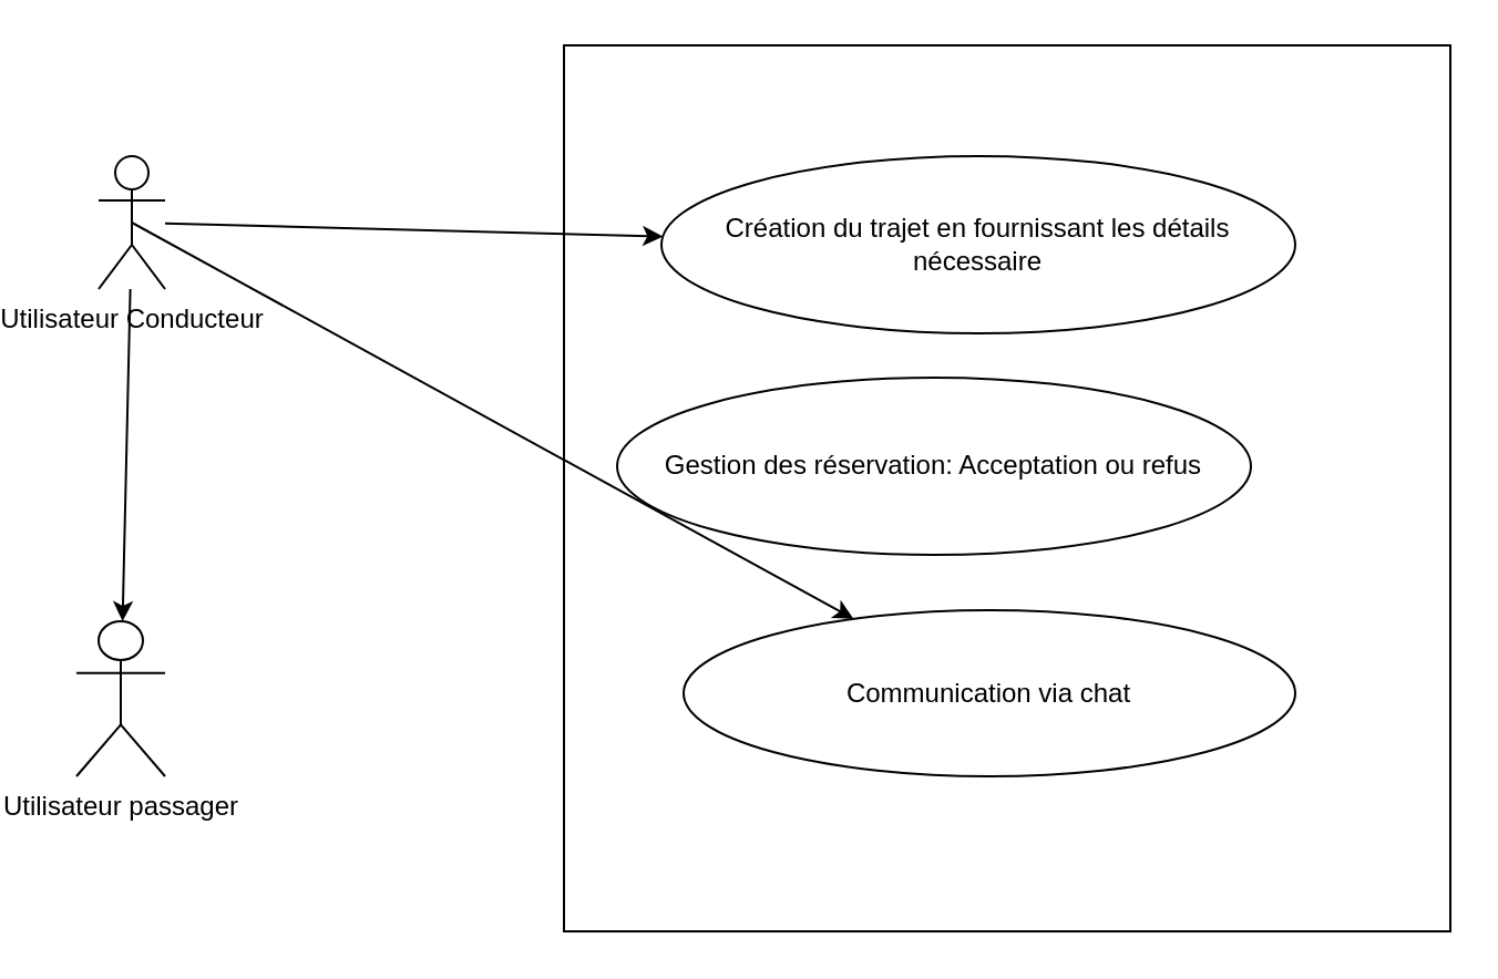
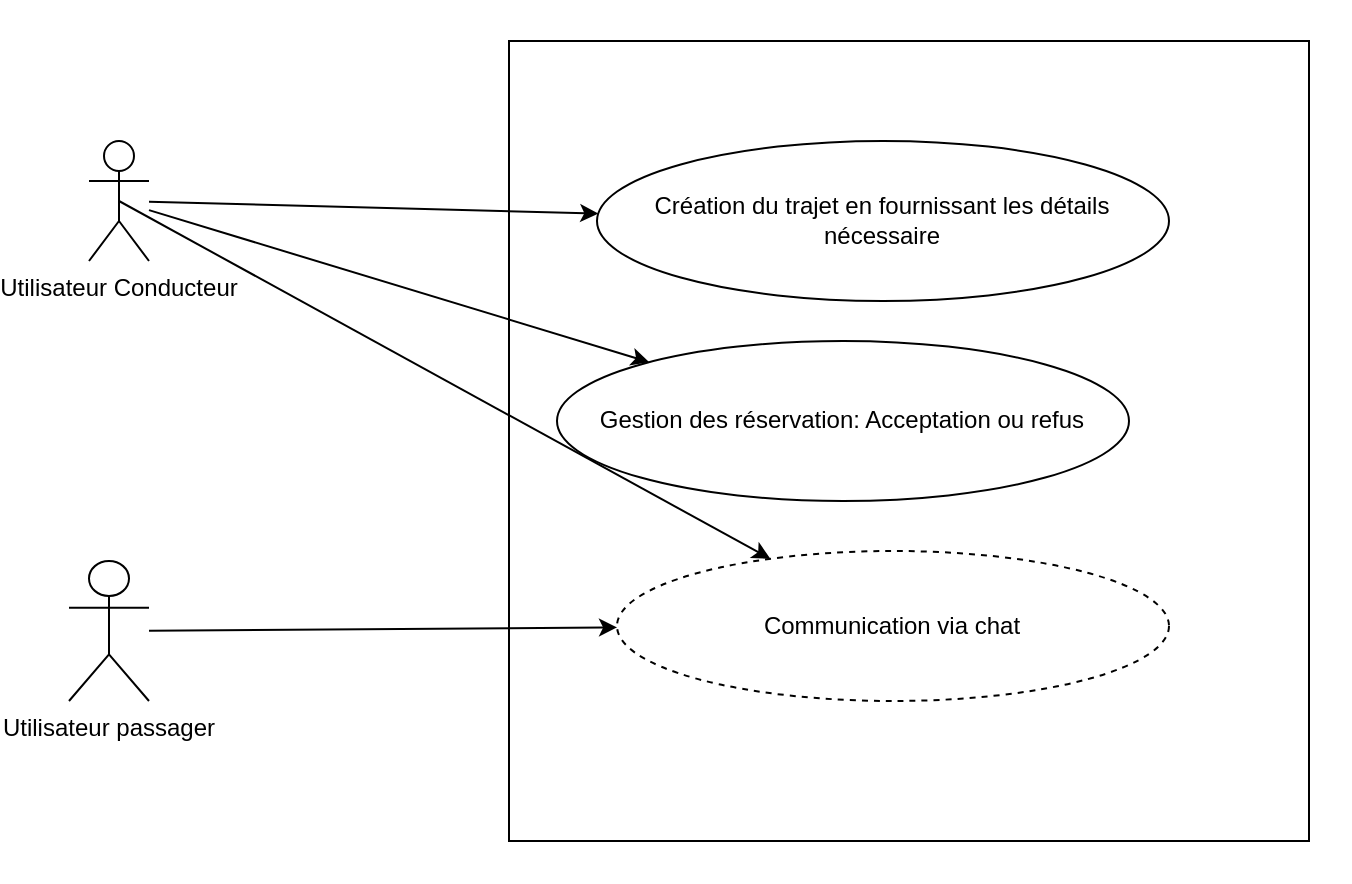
- <mxCell id="9" value="" style="endArrow=classic;html=1;rounded=0;" edge="1" parent="1" source="3" target="6"><mxGeometry width="50" height="50" relative="1" as="geometry"><mxPoint x="70" y="110" as="sourcePoint" /><mxPoint x="304" y="110" as="targetPoint" /></mxGeometry></mxCell>
+ <mxCell id="9" value="" style="endArrow=classic;html=1;rounded=0;" edge="1" parent="1" source="3" target="5"><mxGeometry width="50" height="50" relative="1" as="geometry"><mxPoint x="70" y="110" as="sourcePoint" /><mxPoint x="304" y="110" as="targetPoint" /></mxGeometry></mxCell>
- <mxCell id="7" value="Communication via chat" style="ellipse;whiteSpace=wrap;html=1;" vertex="1" parent="1"><mxGeometry x="294" y="275" width="276" height="75" as="geometry" /></mxCell>
+ <mxCell id="7" value="Communication via chat" style="ellipse;whiteSpace=wrap;html=1;dashed=1;" vertex="1" parent="1"><mxGeometry x="294" y="275" width="276" height="75" as="geometry" /></mxCell>
+ <mxCell id="11" value="" style="endArrow=classic;html=1;rounded=0;" edge="1" parent="1" source="6" target="7"><mxGeometry width="50" height="50" relative="1" as="geometry"><mxPoint x="80" y="312" as="sourcePoint" /><mxPoint x="314" y="312" as="targetPoint" /></mxGeometry></mxCell>
